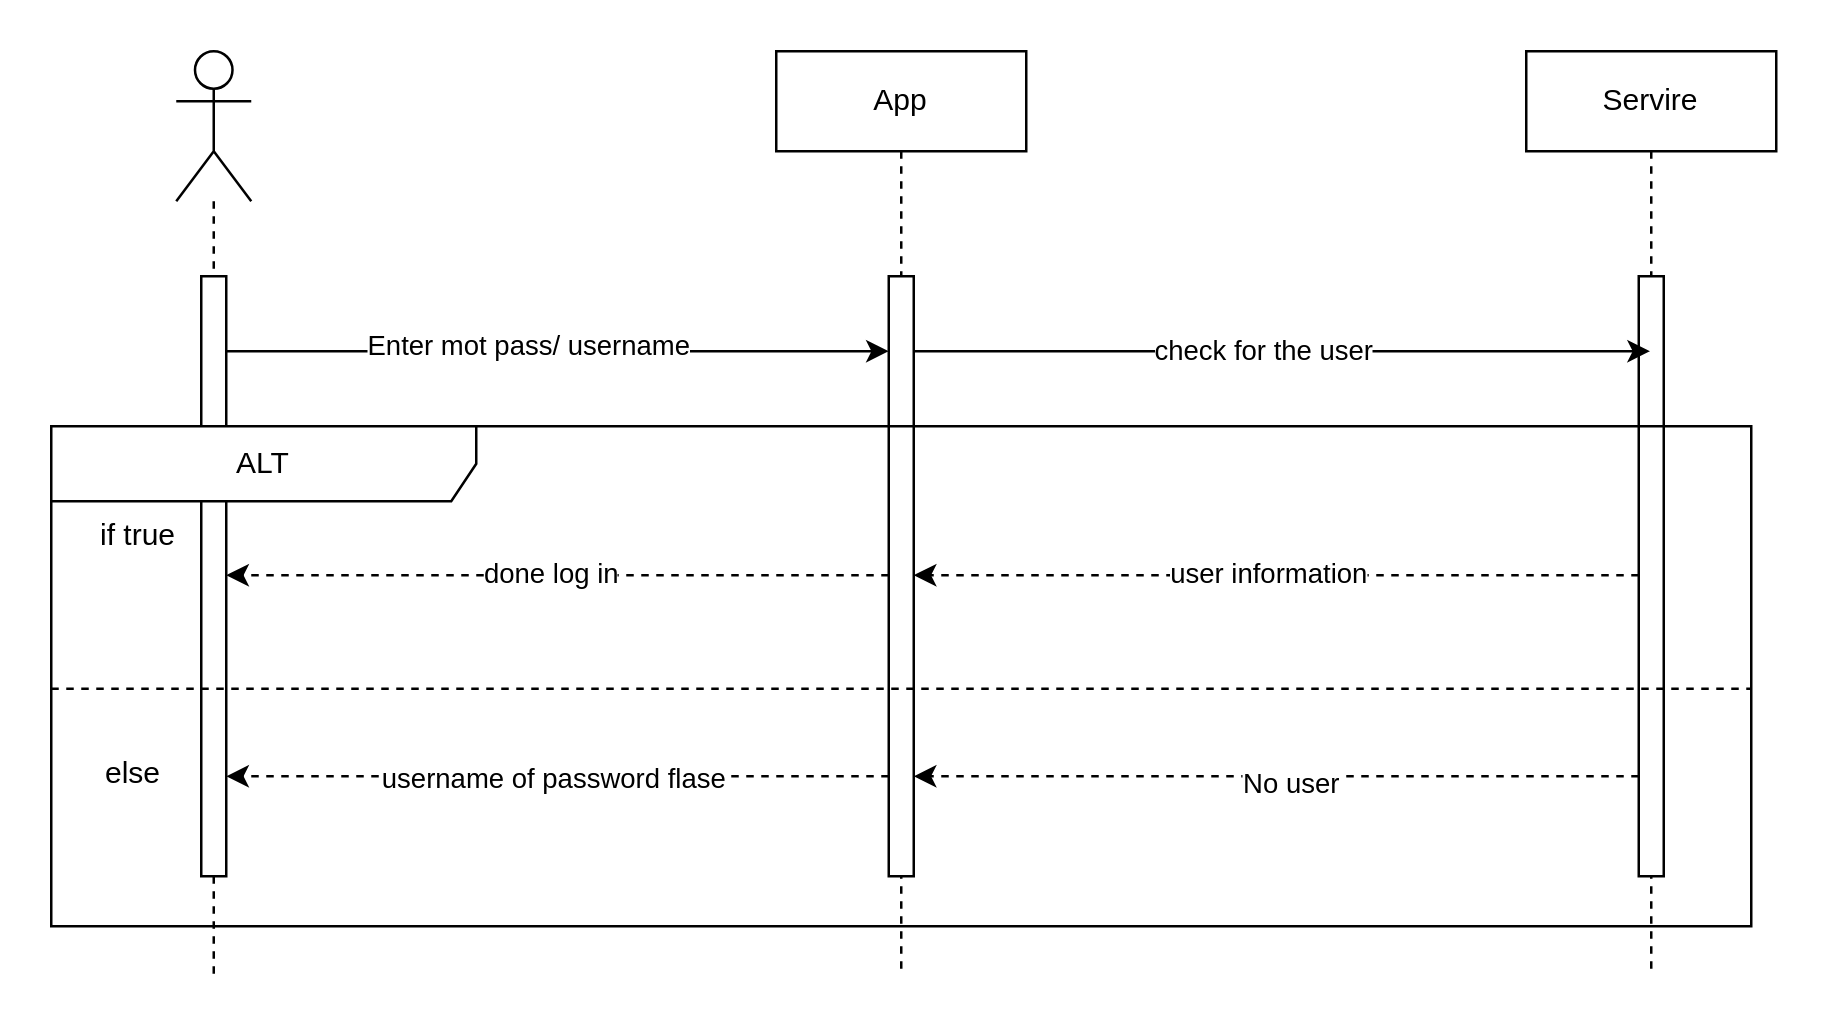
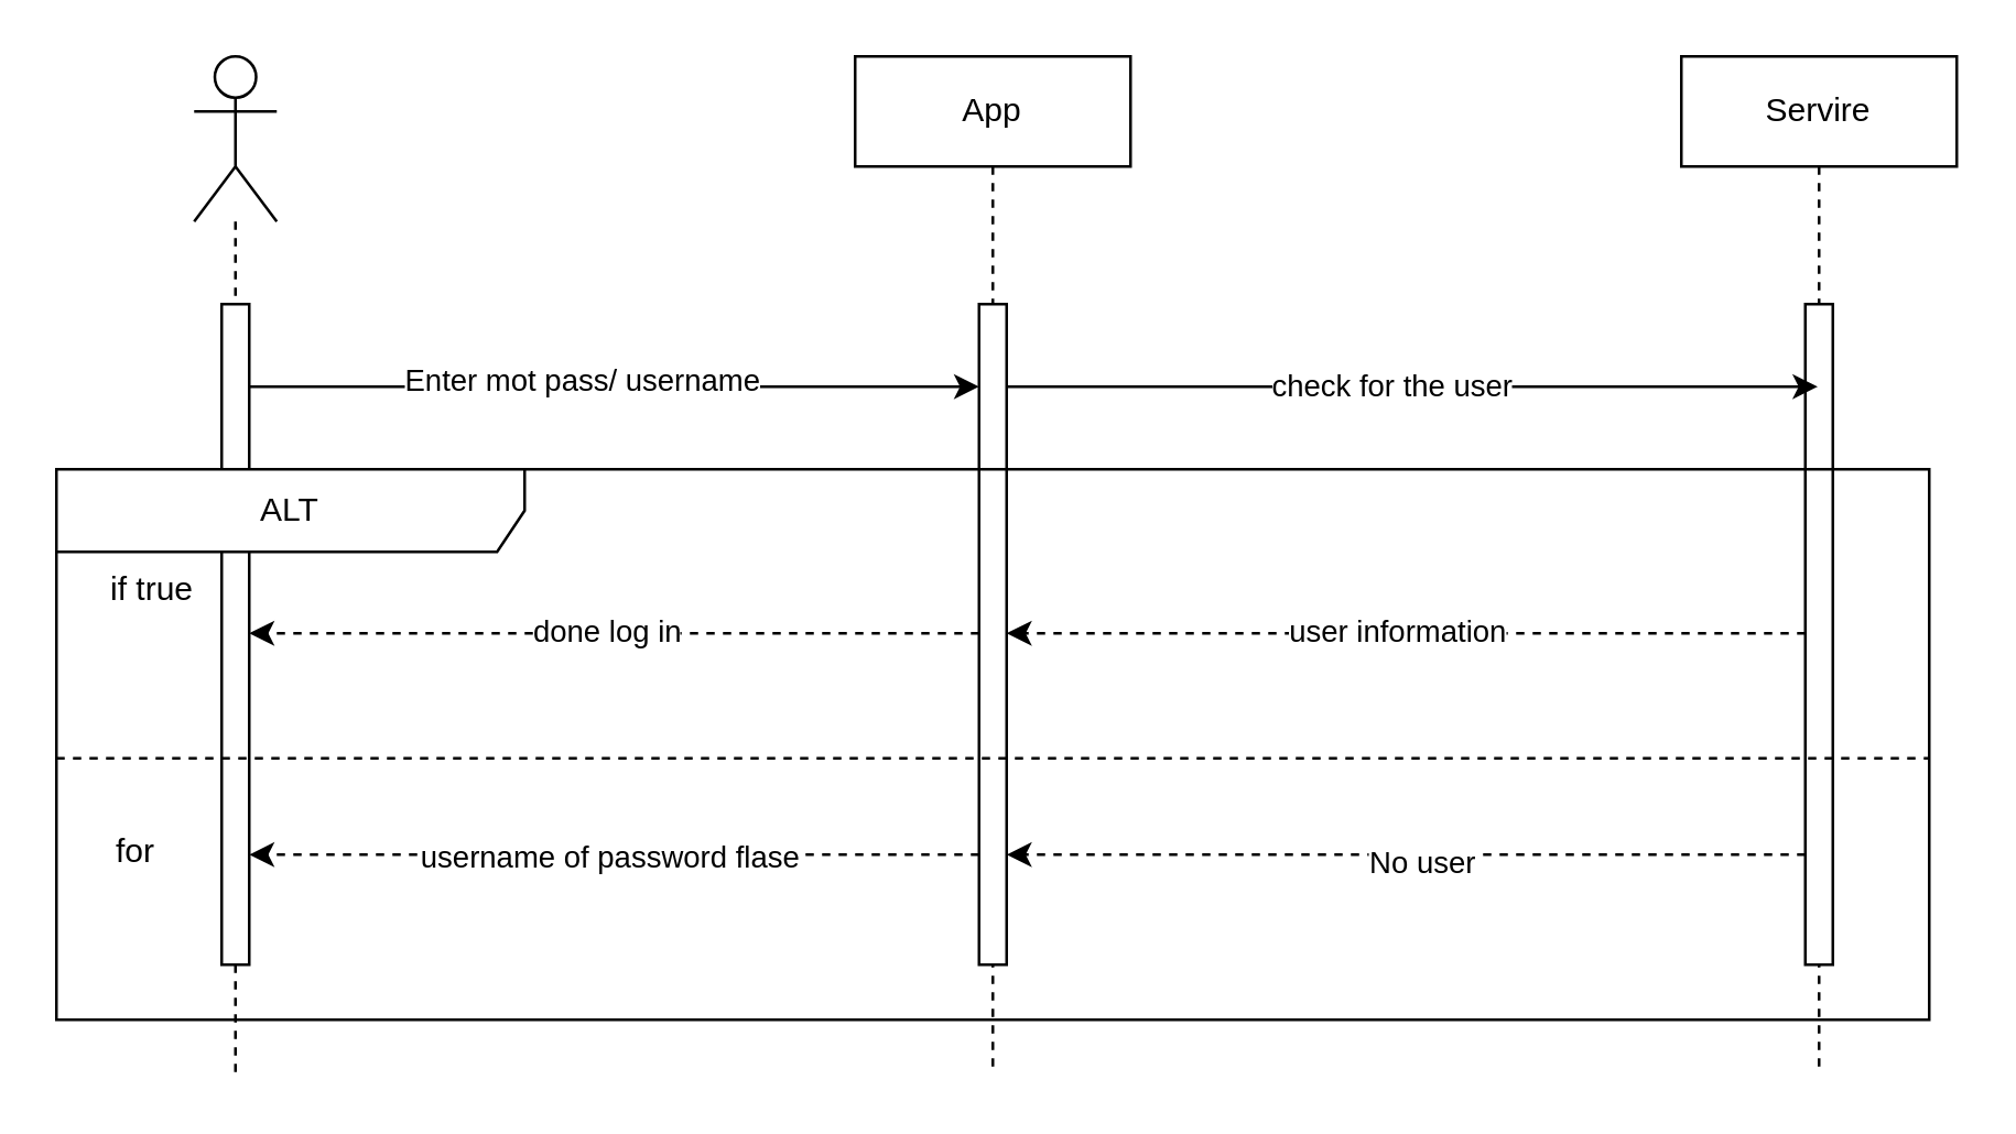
- <mxCell id="21" value="else" style="line;strokeWidth=1;dashed=1;labelPosition=center;verticalLabelPosition=bottom;align=left;verticalAlign=top;spacingLeft=20;spacingTop=15;html=1;whiteSpace=wrap;" vertex="1" parent="19"><mxGeometry y="100" width="680" height="10" as="geometry" /></mxCell>
+ <mxCell id="21" value="for" style="line;strokeWidth=1;dashed=1;labelPosition=center;verticalLabelPosition=bottom;align=left;verticalAlign=top;spacingLeft=20;spacingTop=15;html=1;whiteSpace=wrap;" vertex="1" parent="19"><mxGeometry y="100" width="680" height="10" as="geometry" /></mxCell>
